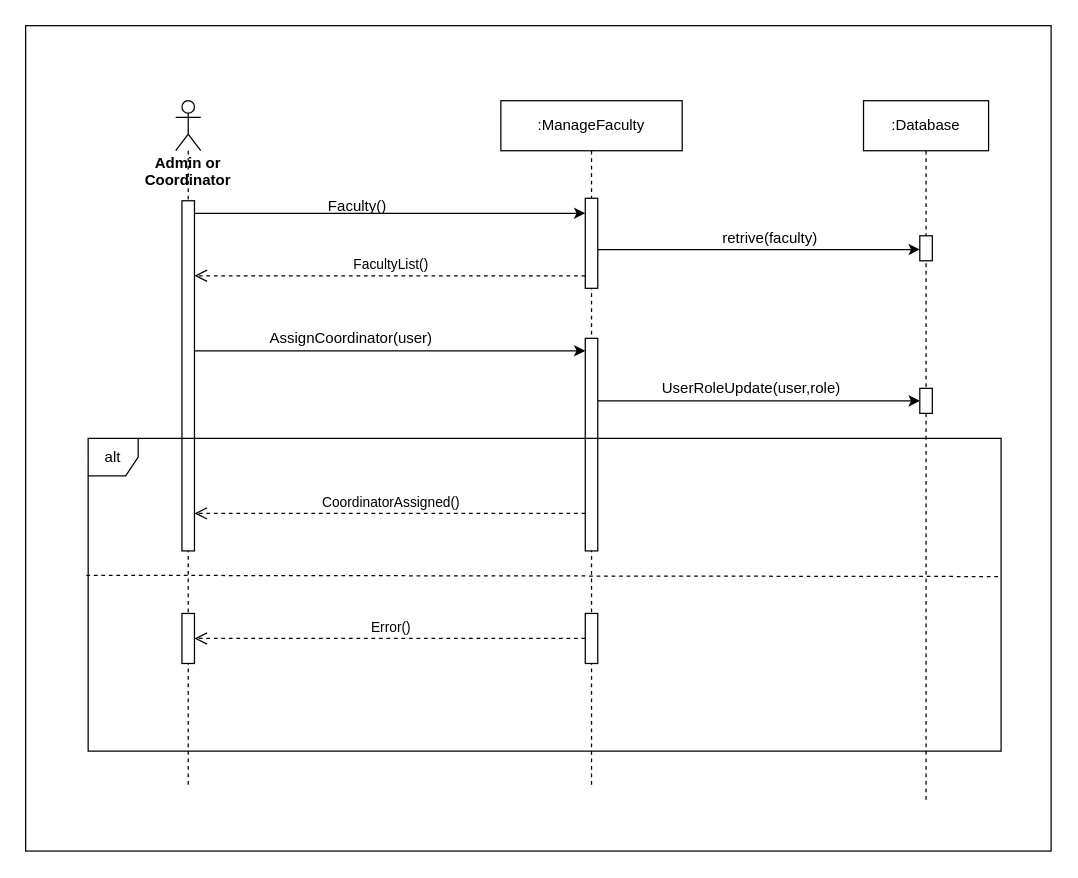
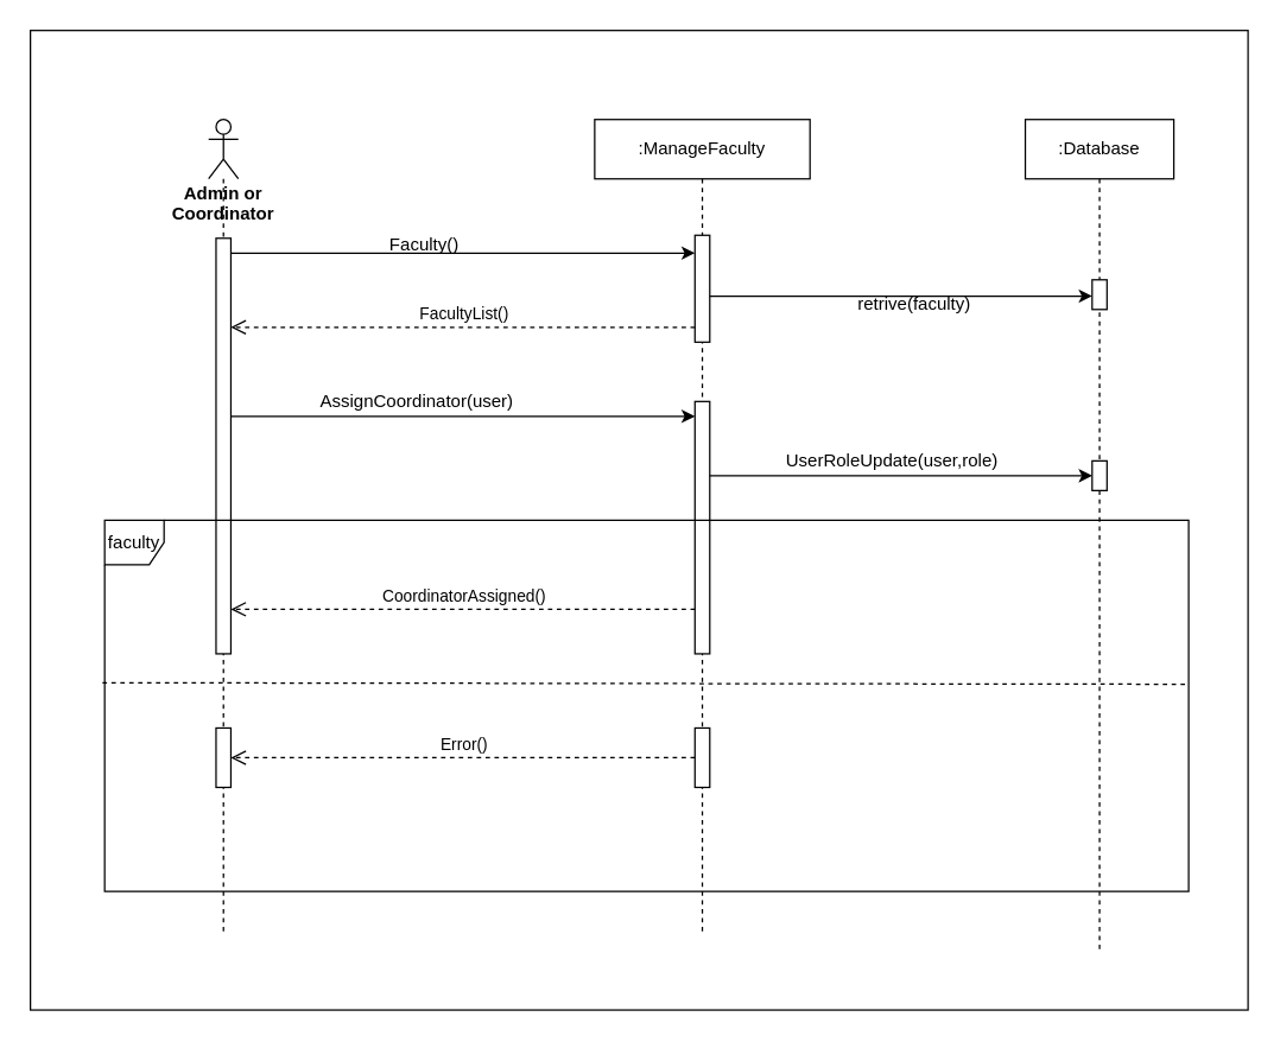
- <mxCell id="21" value="retrive(faculty)" style="text;html=1;align=center;verticalAlign=middle;resizable=0;points=[];autosize=1;" vertex="1" parent="1"><mxGeometry x="570" y="180" width="90" height="20" as="geometry" /></mxCell>
+ <mxCell id="21" value="retrive(faculty)" style="text;html=1;align=center;verticalAlign=middle;resizable=0;points=[];autosize=1;" vertex="1" parent="1"><mxGeometry x="570" y="195" width="90" height="20" as="geometry" /></mxCell>
- <mxCell id="23" value="alt" style="shape=umlFrame;whiteSpace=wrap;html=1;width=40;height=30;" vertex="1" parent="1"><mxGeometry x="70" y="350" width="730" height="250" as="geometry" /></mxCell>
+ <mxCell id="23" value="faculty" style="shape=umlFrame;whiteSpace=wrap;html=1;width=40;height=30;" vertex="1" parent="1"><mxGeometry x="70" y="350" width="730" height="250" as="geometry" /></mxCell>
